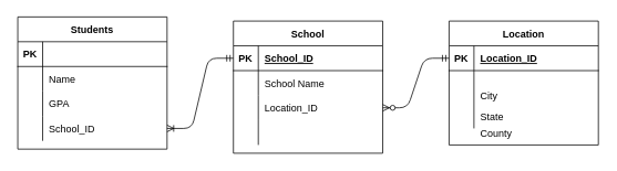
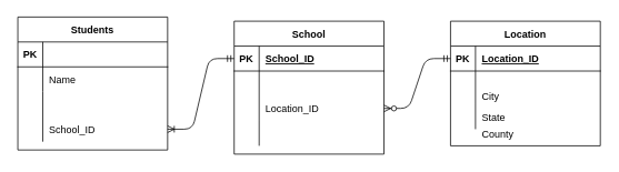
- <mxCell id="8" value="School Name" style="shape=partialRectangle;connectable=0;fillColor=none;top=0;left=0;bottom=0;right=0;align=left;spacingLeft=6;overflow=hidden;" parent="6" vertex="1"><mxGeometry x="30" width="150" height="30" as="geometry" /></mxCell>
- <mxCell id="23" value="GPA" style="shape=partialRectangle;connectable=0;fillColor=none;top=0;left=0;bottom=0;right=0;align=left;spacingLeft=6;overflow=hidden;" parent="21" vertex="1"><mxGeometry x="30" width="150" height="30" as="geometry" /></mxCell>
